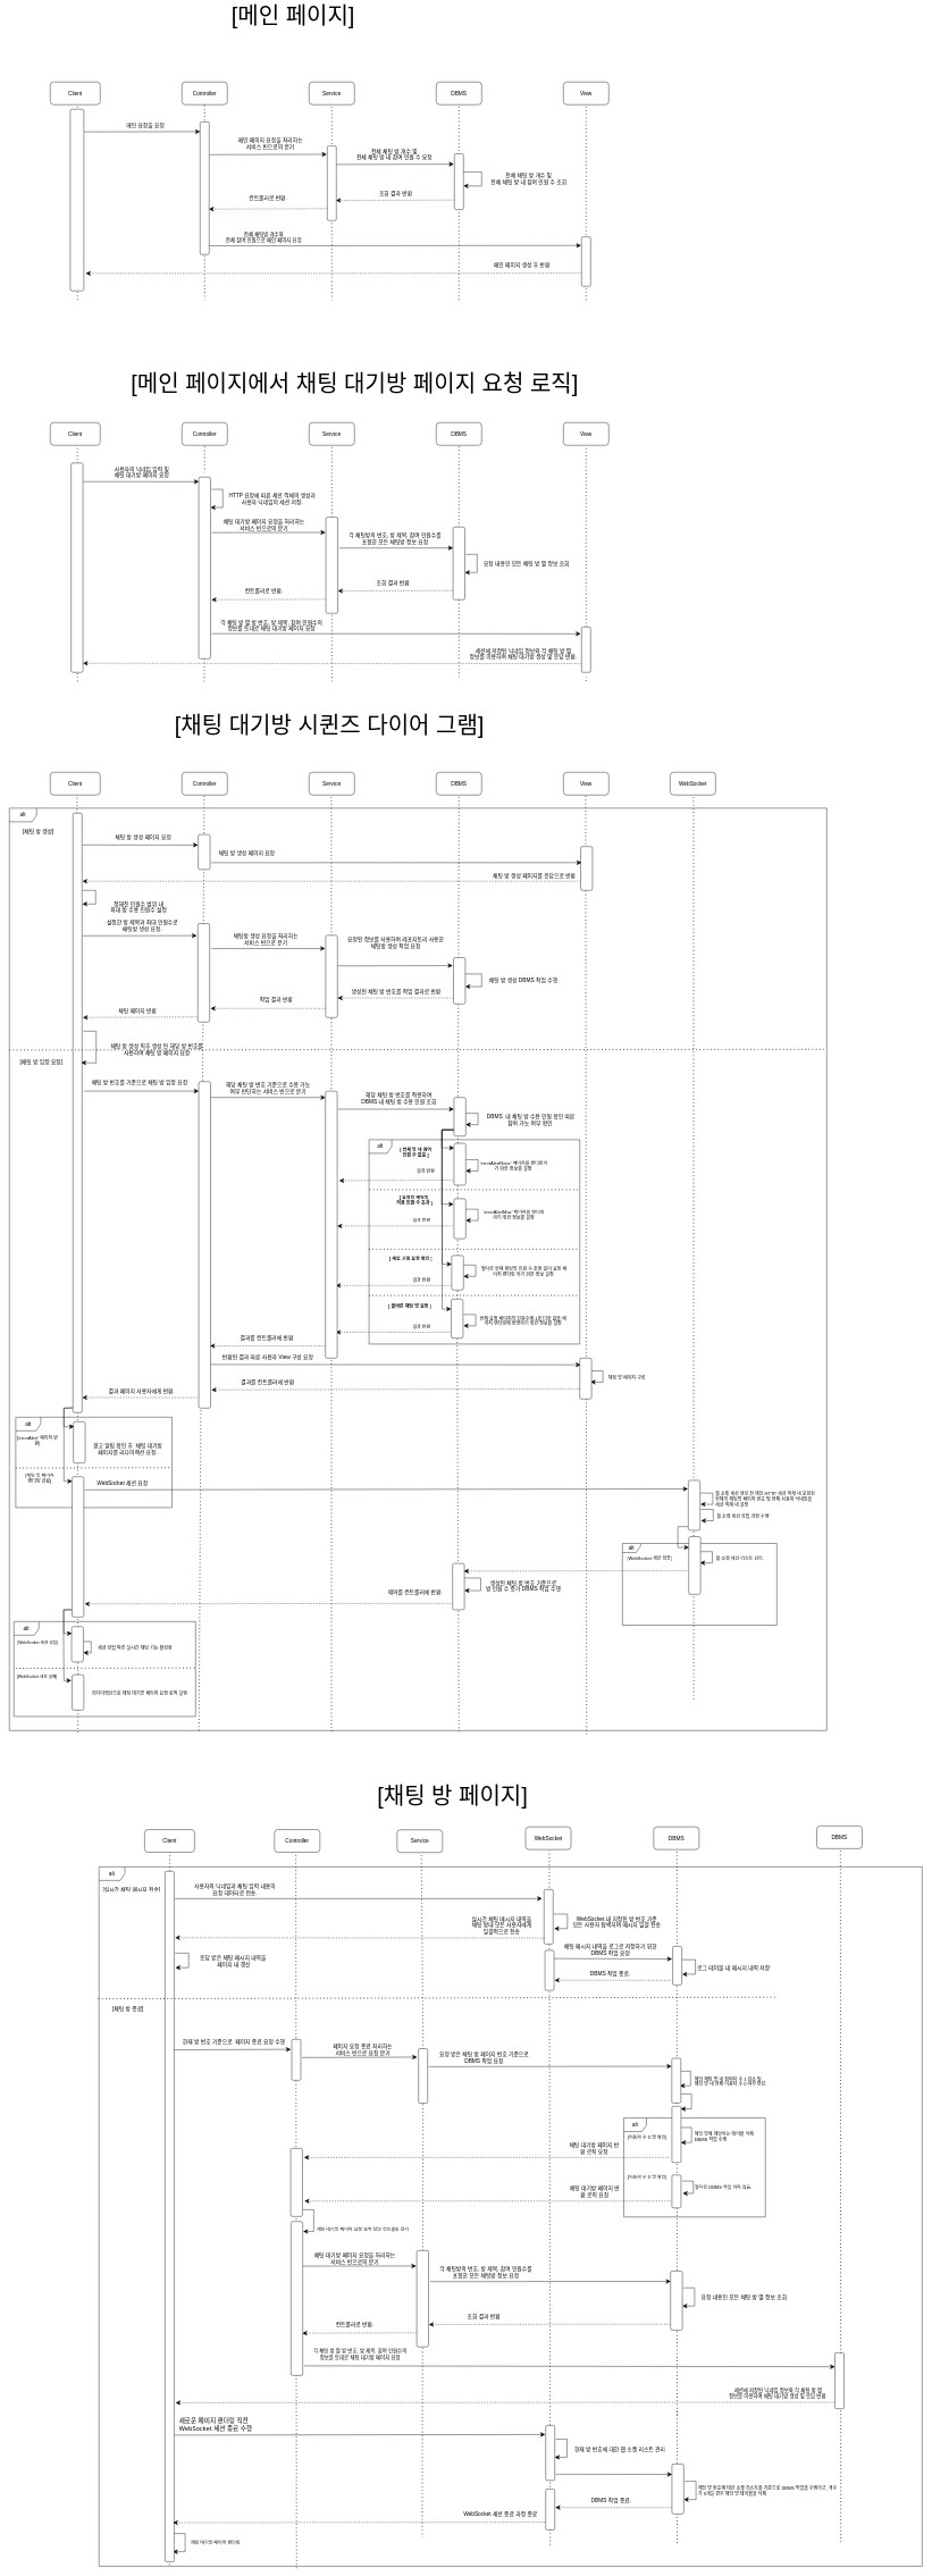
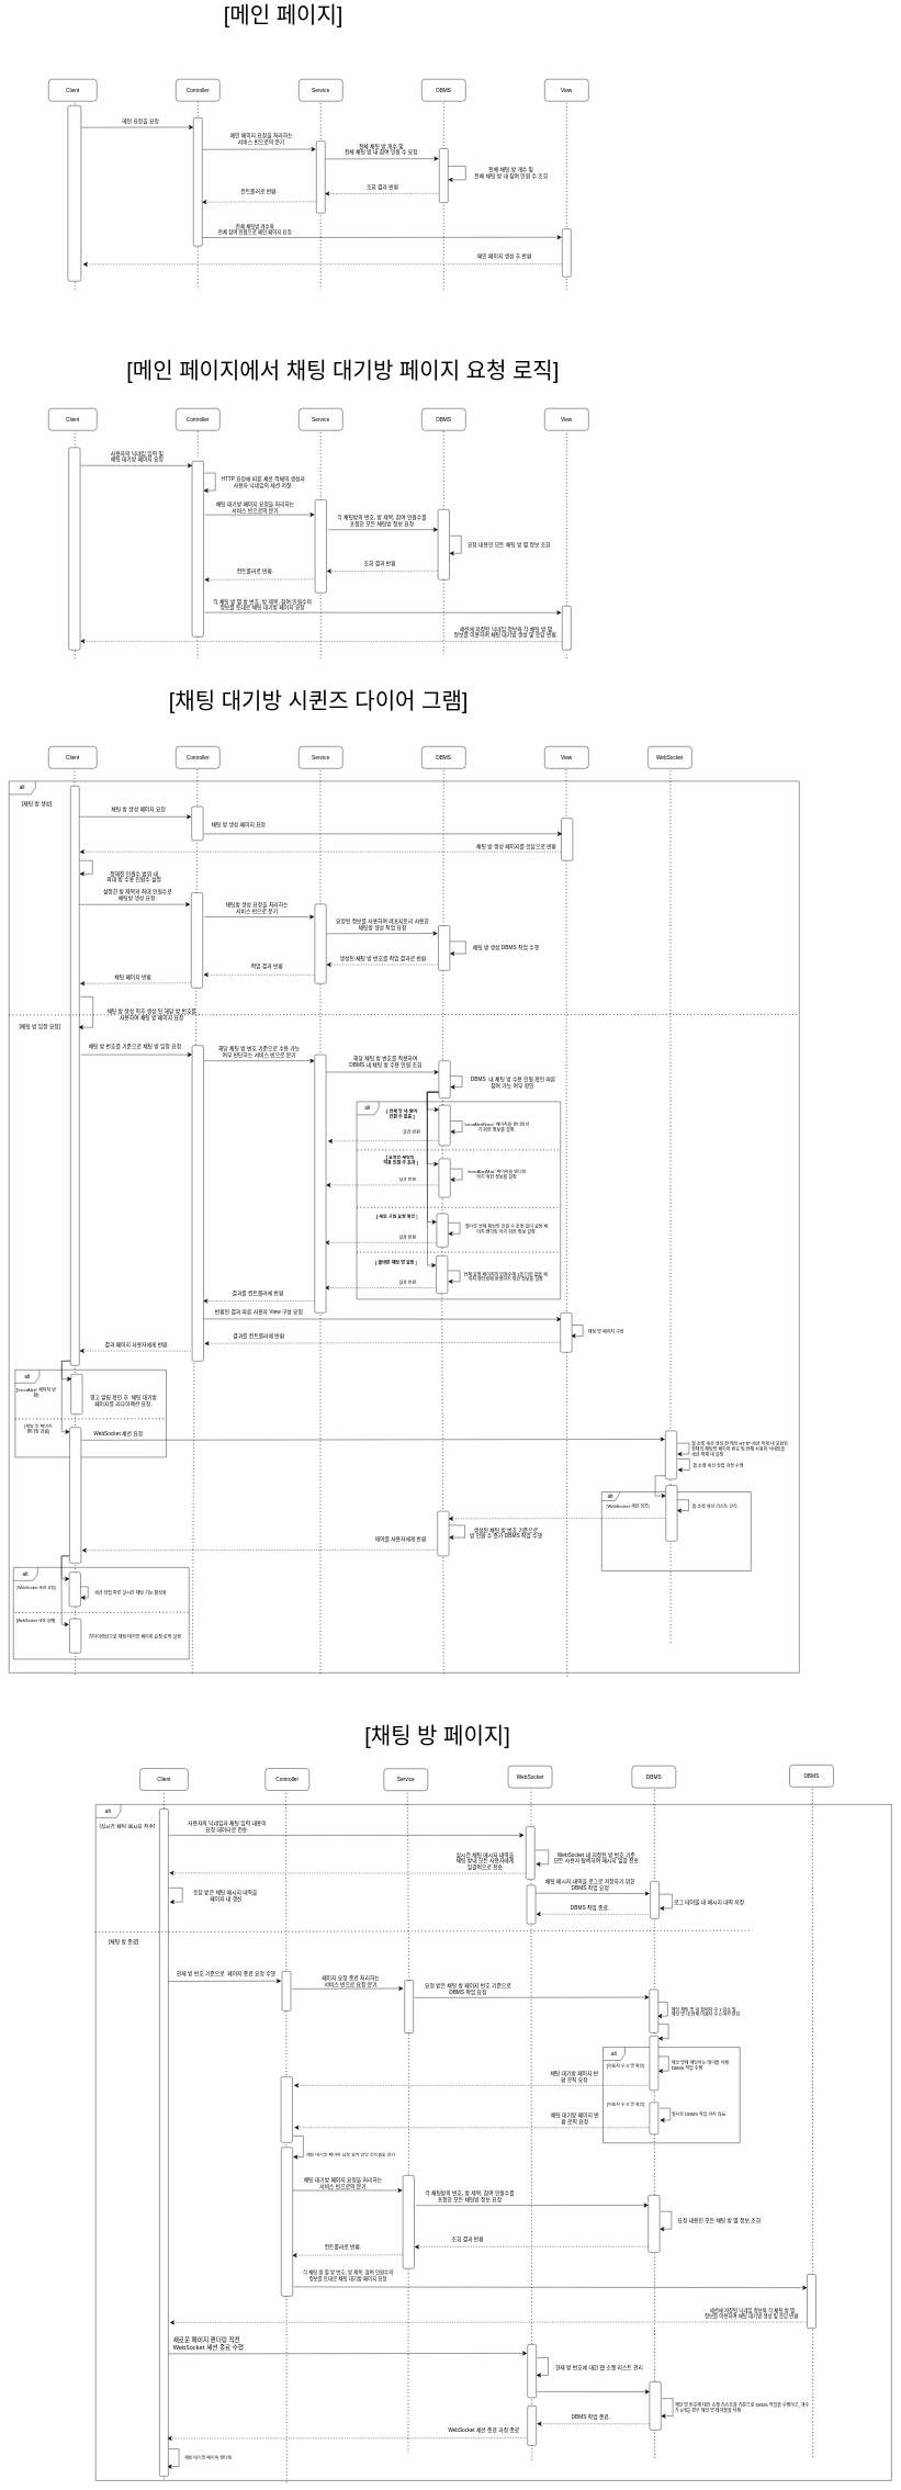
- <mxCell id="106" value="요청된 정보를 사용하여 레포지토리 사용한&lt;div&gt;채팅방 생성 작업 요청&lt;/div&gt;" style="text;html=1;strokeColor=none;fillColor=none;align=center;verticalAlign=middle;whiteSpace=wrap;overflow=hidden;" parent="95" vertex="1"><mxGeometry x="731.91" y="280" width="238.09" height="32" as="geometry" /></mxCell>
+ <mxCell id="106" value="요청된 정보를 사용하여 레포지토리 사용한&lt;div&gt;채팅방 생성 작업 요청&lt;/div&gt;" style="text;html=1;strokeColor=none;fillColor=none;align=center;verticalAlign=middle;whiteSpace=wrap;overflow=hidden;" parent="95" vertex="1"><mxGeometry x="731.91" y="310" width="238.09" height="32" as="geometry" /></mxCell>
- <mxCell id="170" value="제어를 컨트롤러에 반환." style="text;html=1;strokeColor=none;fillColor=none;align=center;verticalAlign=middle;whiteSpace=wrap;overflow=hidden;" parent="95" vertex="1"><mxGeometry x="818.44" y="1711" width="151.56" height="32" as="geometry" /></mxCell>
+ <mxCell id="170" value="제어를 사용자에게 반환." style="text;html=1;strokeColor=none;fillColor=none;align=center;verticalAlign=middle;whiteSpace=wrap;overflow=hidden;" parent="95" vertex="1"><mxGeometry x="818.44" y="1711" width="151.56" height="32" as="geometry" /></mxCell>
